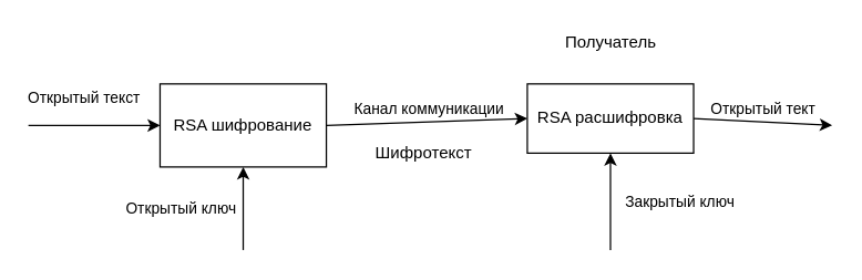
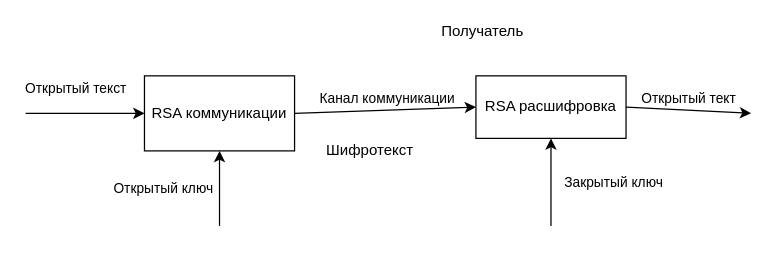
- <mxCell id="2" value="Получатель" style="text;html=1;resizable=0;autosize=1;align=center;verticalAlign=middle;points=[];fillColor=none;strokeColor=none;rounded=0;" vertex="1" parent="1"><mxGeometry x="400" y="20" width="80" height="20" as="geometry" /></mxCell>
+ <mxCell id="2" value="Получатель" style="text;html=1;resizable=0;autosize=1;align=center;verticalAlign=middle;points=[];fillColor=none;strokeColor=none;rounded=0;" vertex="1" parent="1"><mxGeometry x="345" y="15" width="80" height="20" as="geometry" /></mxCell>
- <mxCell id="5" value="RSA шифрование" style="whiteSpace=wrap;html=1;" vertex="1" parent="1"><mxGeometry x="115" y="60" width="120" height="60" as="geometry" /></mxCell>
+ <mxCell id="5" value="RSA коммуникации" style="whiteSpace=wrap;html=1;" vertex="1" parent="1"><mxGeometry x="115" y="60" width="120" height="60" as="geometry" /></mxCell>
- <mxCell id="8" value="Шифротекст" style="text;html=1;resizable=0;autosize=1;align=center;verticalAlign=middle;points=[];fillColor=none;strokeColor=none;rounded=0;" vertex="1" parent="1"><mxGeometry x="260" y="100" width="90" height="20" as="geometry" /></mxCell>
+ <mxCell id="8" value="Шифротекст" style="text;html=1;resizable=0;autosize=1;align=center;verticalAlign=middle;points=[];fillColor=none;strokeColor=none;rounded=0;" vertex="1" parent="1"><mxGeometry x="250" y="110" width="90" height="20" as="geometry" /></mxCell>
